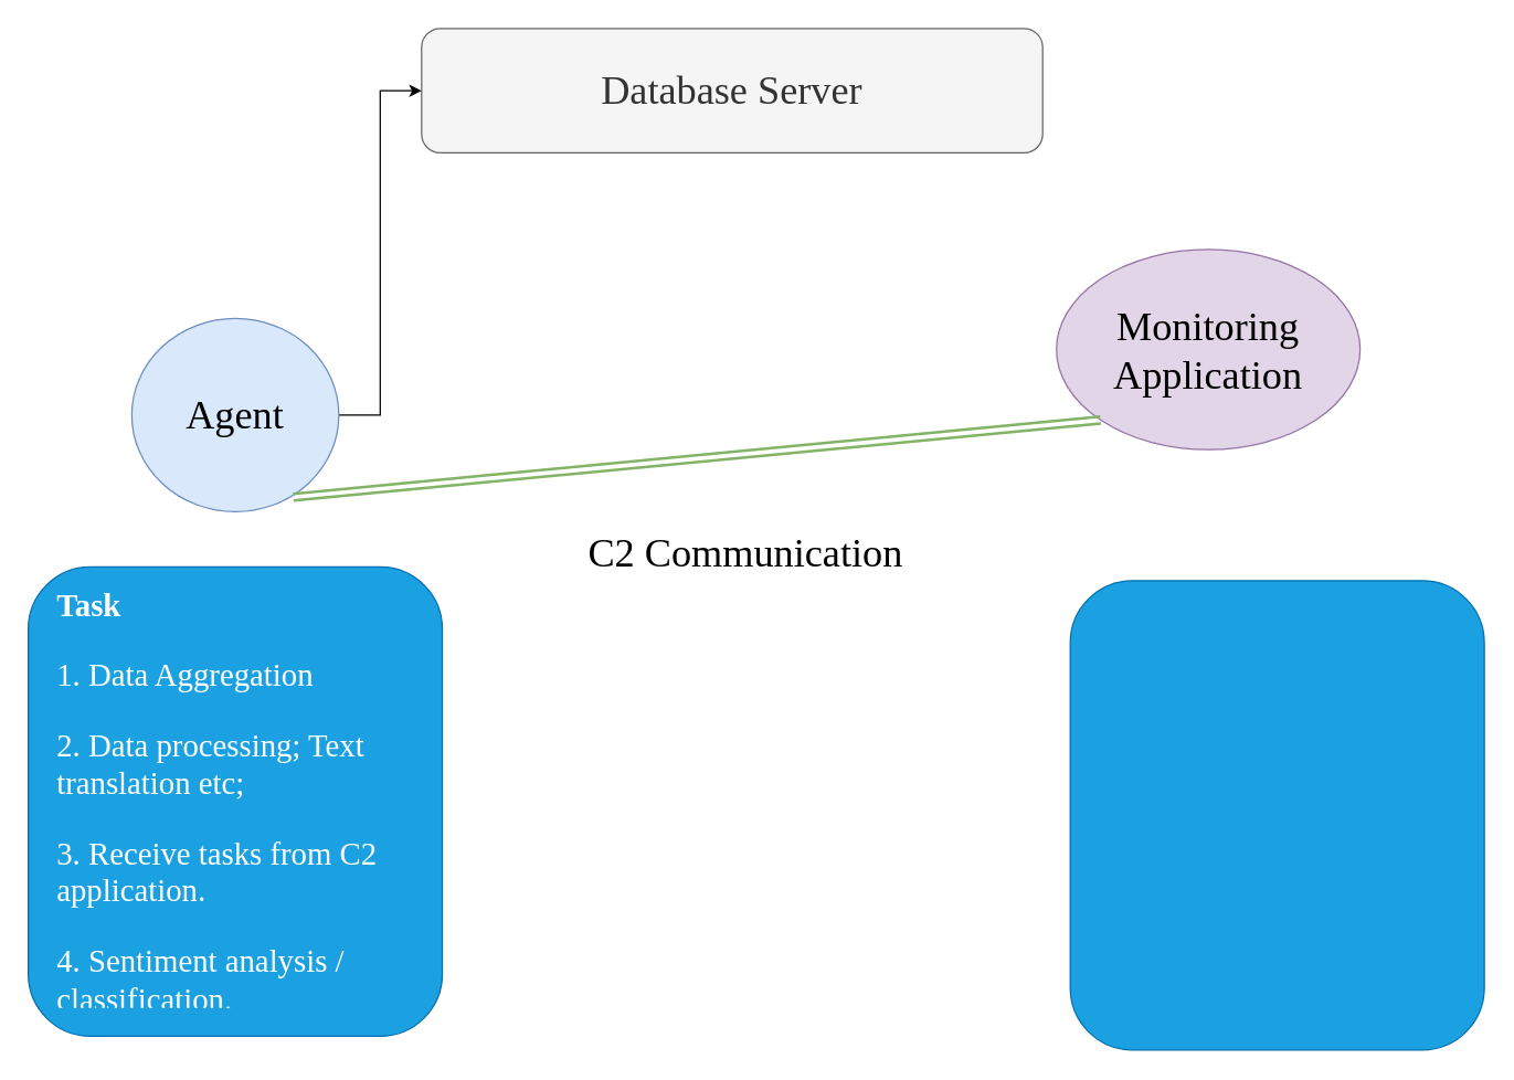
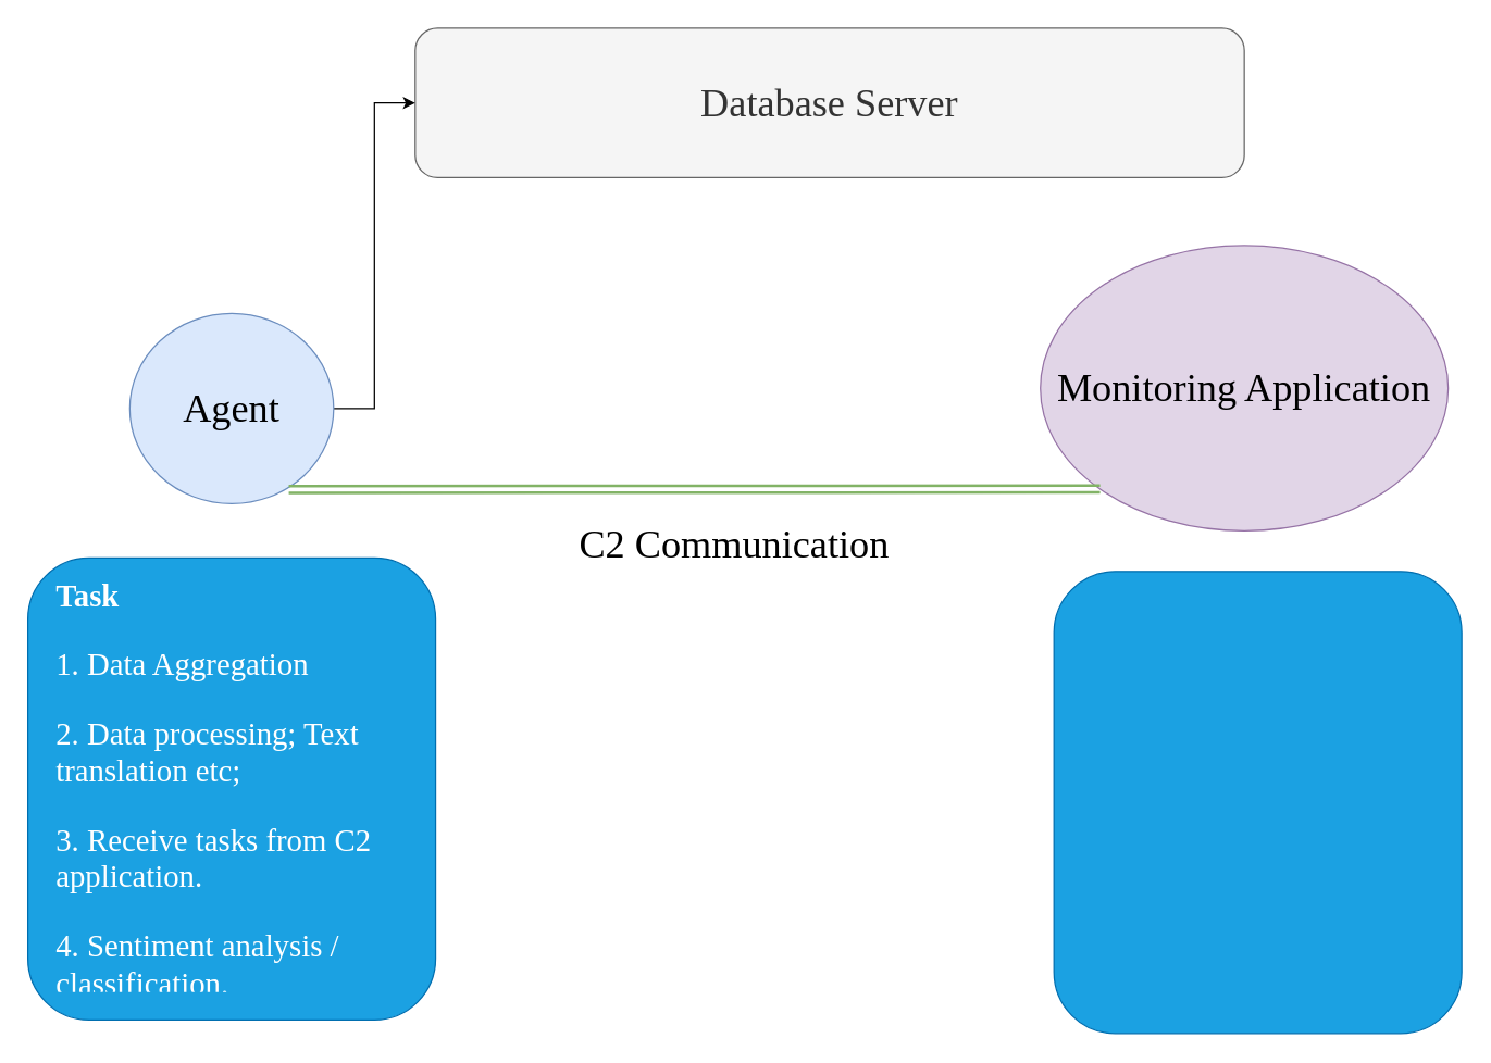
- <mxCell id="2" value="Database Server" style="rounded=1;whiteSpace=wrap;html=1;fontFamily=Comic Sans MS;fontSize=29;fillColor=#f5f5f5;strokeColor=#666666;fontColor=#333333;" vertex="1" parent="1"><mxGeometry x="305" y="20" width="450" height="90" as="geometry" /></mxCell>
+ <mxCell id="2" value="Database Server" style="rounded=1;whiteSpace=wrap;html=1;fontFamily=Comic Sans MS;fontSize=29;fillColor=#f5f5f5;strokeColor=#666666;fontColor=#333333;" vertex="1" parent="1"><mxGeometry x="305" y="20" width="610" height="110" as="geometry" /></mxCell>
- <mxCell id="5" value="Monitoring Application" style="ellipse;whiteSpace=wrap;html=1;fontFamily=Comic Sans MS;fontSize=29;fillColor=#e1d5e7;strokeColor=#9673a6;" vertex="1" parent="1"><mxGeometry x="765" y="180" width="220" height="145" as="geometry" /></mxCell>
+ <mxCell id="5" value="Monitoring Application" style="ellipse;whiteSpace=wrap;html=1;fontFamily=Comic Sans MS;fontSize=29;fillColor=#e1d5e7;strokeColor=#9673a6;" vertex="1" parent="1"><mxGeometry x="765" y="180" width="300" height="210" as="geometry" /></mxCell>
